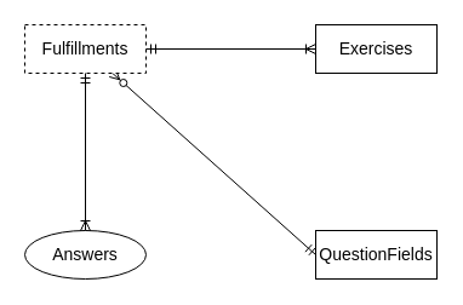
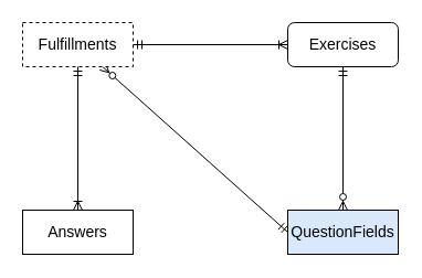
- <mxCell id="2" value="Exercises" style="whiteSpace=wrap;html=1;align=center;strokeWidth=1;fontSize=14;" parent="1" vertex="1"><mxGeometry x="260" y="20" width="100" height="40" as="geometry" /></mxCell>
+ <mxCell id="2" value="Exercises" style="whiteSpace=wrap;html=1;align=center;strokeWidth=1;fontSize=14;rounded=1;" parent="1" vertex="1"><mxGeometry x="260" y="20" width="100" height="40" as="geometry" /></mxCell>
+ <mxCell id="4" value="" style="fontSize=12;html=1;endArrow=ERzeroToMany;startArrow=ERmandOne;exitX=0.5;exitY=1;exitDx=0;exitDy=0;entryX=0.5;entryY=0;entryDx=0;entryDy=0;" parent="1" source="2" target="3" edge="1"><mxGeometry width="100" height="100" relative="1" as="geometry"><mxPoint x="290" y="150" as="sourcePoint" /><mxPoint x="390" y="50" as="targetPoint" /></mxGeometry></mxCell>
- <mxCell id="5" value="Answers" style="ellipse;whiteSpace=wrap;html=1;align=center;strokeWidth=1;fontSize=14;" parent="1" vertex="1"><mxGeometry x="20" y="190" width="100" height="40" as="geometry" /></mxCell>
+ <mxCell id="5" value="Answers" style="whiteSpace=wrap;html=1;align=center;strokeWidth=1;fontSize=14;" parent="1" vertex="1"><mxGeometry x="20" y="190" width="100" height="40" as="geometry" /></mxCell>
- <mxCell id="3" value="QuestionFields" style="whiteSpace=wrap;html=1;align=center;strokeWidth=1;fontSize=14;" parent="1" vertex="1"><mxGeometry x="260" y="190" width="100" height="40" as="geometry" /></mxCell>
+ <mxCell id="3" value="QuestionFields" style="whiteSpace=wrap;html=1;align=center;strokeWidth=1;fontSize=14;fillColor=#dae8fc;" parent="1" vertex="1"><mxGeometry x="260" y="190" width="100" height="40" as="geometry" /></mxCell>
